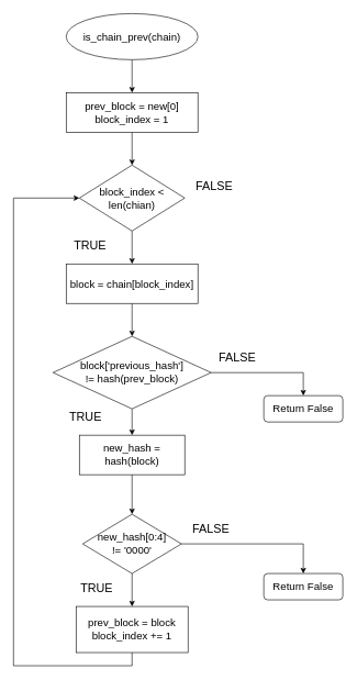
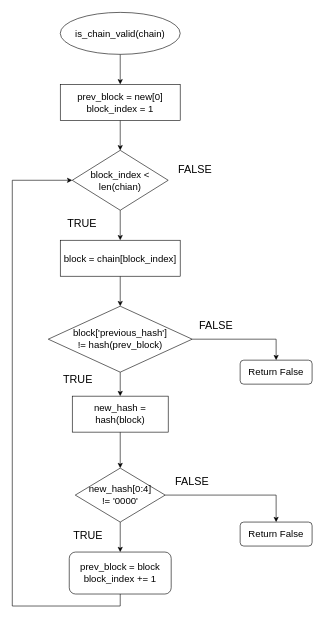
- <mxCell id="3" value="&lt;font size=&quot;3&quot;&gt;is_chain_prev(chain)&lt;/font&gt;" style="ellipse;whiteSpace=wrap;html=1;" vertex="1" parent="1"><mxGeometry x="100" y="20" width="200" height="70" as="geometry" /></mxCell>
+ <mxCell id="3" value="&lt;font size=&quot;3&quot;&gt;is_chain_valid(chain)&lt;/font&gt;" style="ellipse;whiteSpace=wrap;html=1;" vertex="1" parent="1"><mxGeometry x="100" y="20" width="200" height="70" as="geometry" /></mxCell>
- <mxCell id="19" value="&lt;font size=&quot;3&quot;&gt;prev_block = block&lt;br&gt;block_index += 1&lt;br&gt;&lt;/font&gt;" style="rounded=0;whiteSpace=wrap;html=1;" vertex="1" parent="1"><mxGeometry x="115" y="920" width="170" height="70" as="geometry" /></mxCell>
+ <mxCell id="19" value="&lt;font size=&quot;3&quot;&gt;prev_block = block&lt;br&gt;block_index += 1&lt;br&gt;&lt;/font&gt;" style="whiteSpace=wrap;html=1;rounded=1;" vertex="1" parent="1"><mxGeometry x="115" y="920" width="170" height="70" as="geometry" /></mxCell>
